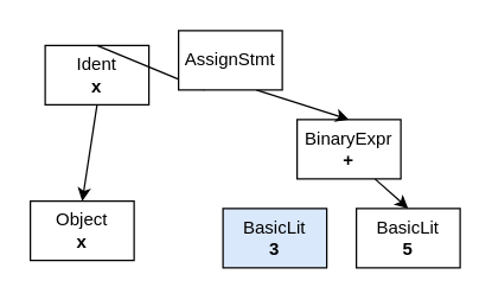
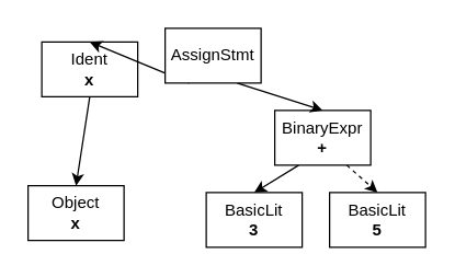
- <mxCell id="10" style="edgeStyle=none;rounded=0;orthogonalLoop=1;jettySize=auto;html=1;exitX=0.25;exitY=1;exitDx=0;exitDy=0;entryX=0.5;entryY=0;entryDx=0;entryDy=0;endArrow=none;" edge="1" parent="1" source="12" target="9"><mxGeometry relative="1" as="geometry" /></mxCell>
+ <mxCell id="10" style="edgeStyle=none;rounded=0;orthogonalLoop=1;jettySize=auto;html=1;exitX=0.25;exitY=1;exitDx=0;exitDy=0;entryX=0.5;entryY=0;entryDx=0;entryDy=0;" edge="1" parent="1" source="12" target="9"><mxGeometry relative="1" as="geometry" /></mxCell>
+ <mxCell id="4" style="rounded=0;orthogonalLoop=1;jettySize=auto;html=1;exitX=0.25;exitY=1;exitDx=0;exitDy=0;entryX=0.5;entryY=0;entryDx=0;entryDy=0;" edge="1" parent="1" source="6" target="2"><mxGeometry relative="1" as="geometry" /></mxCell>
- <mxCell id="5" style="edgeStyle=none;rounded=0;orthogonalLoop=1;jettySize=auto;html=1;exitX=0.75;exitY=1;exitDx=0;exitDy=0;entryX=0.5;entryY=0;entryDx=0;entryDy=0;" edge="1" parent="1" source="6" target="3"><mxGeometry relative="1" as="geometry" /></mxCell>
+ <mxCell id="5" style="edgeStyle=none;rounded=0;orthogonalLoop=1;jettySize=auto;html=1;exitX=0.75;exitY=1;exitDx=0;exitDy=0;entryX=0.5;entryY=0;entryDx=0;entryDy=0;dashed=1;" edge="1" parent="1" source="6" target="3"><mxGeometry relative="1" as="geometry" /></mxCell>
- <mxCell id="2" value="BasicLit&lt;br&gt;&lt;b&gt;3&lt;/b&gt;" style="rounded=0;whiteSpace=wrap;html=1;fillColor=#dae8fc;" vertex="1" parent="1"><mxGeometry x="150" y="140" width="70" height="40" as="geometry" /></mxCell>
+ <mxCell id="2" value="BasicLit&lt;br&gt;&lt;b&gt;3&lt;/b&gt;" style="rounded=0;whiteSpace=wrap;html=1;" vertex="1" parent="1"><mxGeometry x="150" y="140" width="70" height="40" as="geometry" /></mxCell>
